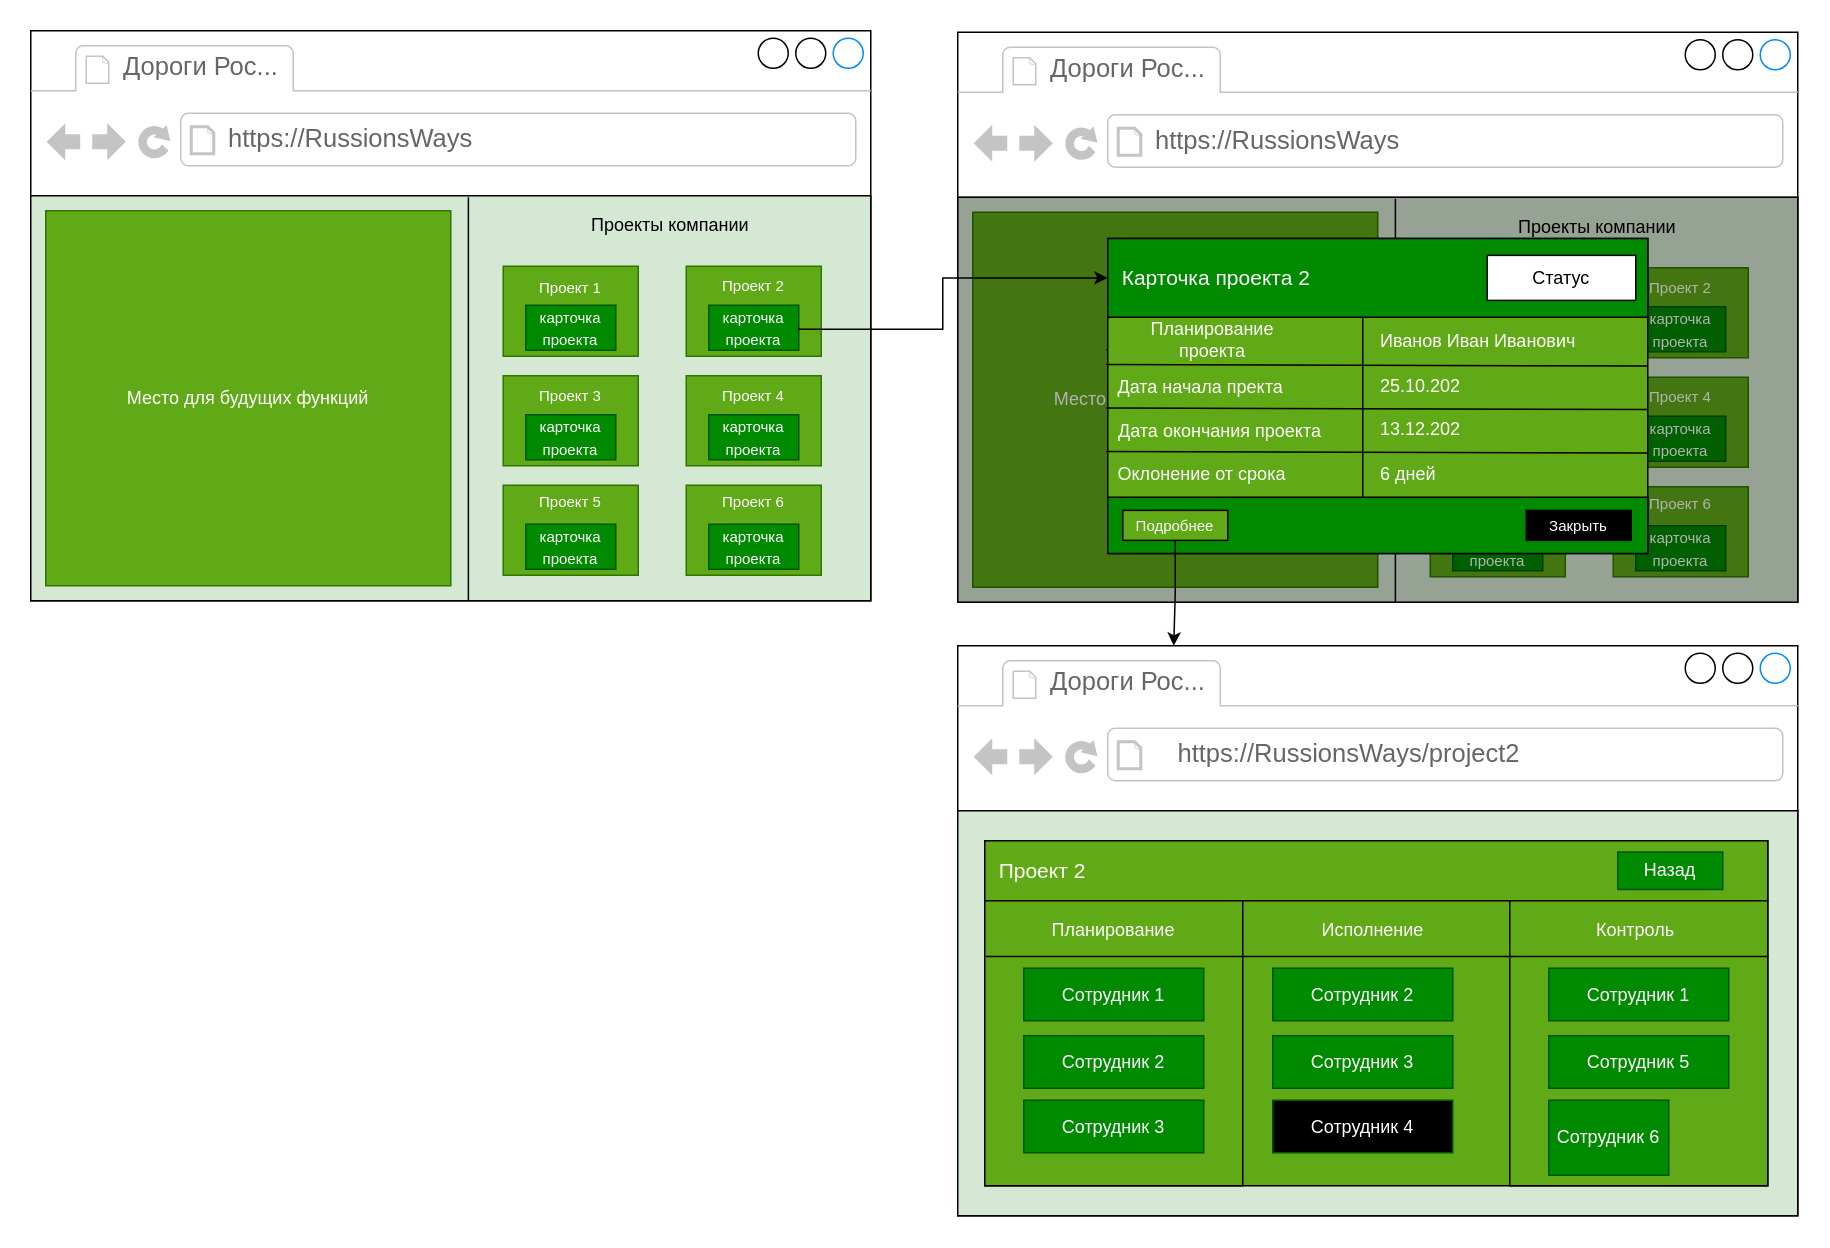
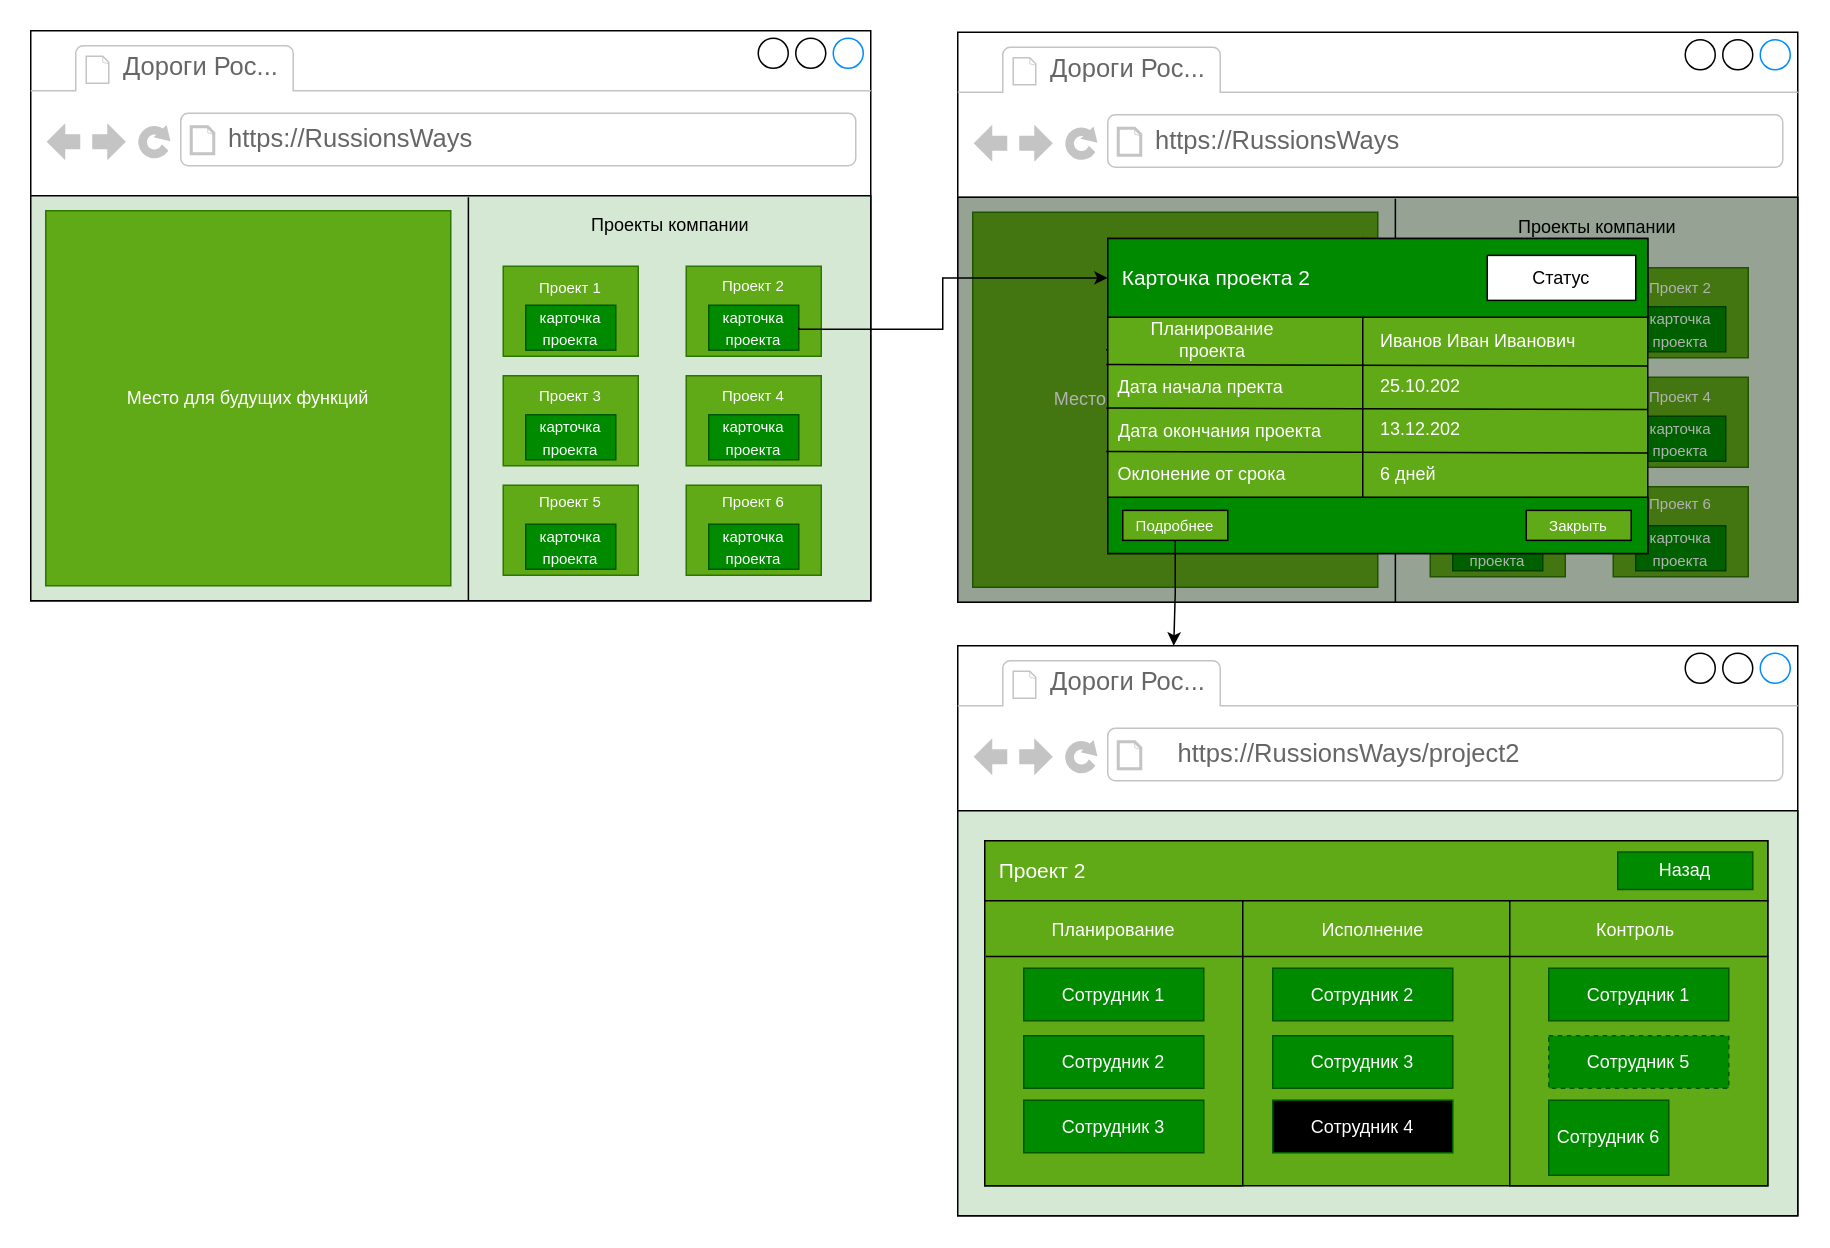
- <mxCell id="64" value="&lt;font style=&quot;font-size: 10px;&quot;&gt;Закрыть&lt;/font&gt;" style="rounded=0;whiteSpace=wrap;html=1;fillColor=#000000;fontColor=#ffffff;strokeColor=#000000;" vertex="1" parent="27"><mxGeometry x="379" y="318.75" width="70" height="20" as="geometry" /></mxCell>
+ <mxCell id="64" value="&lt;font style=&quot;font-size: 10px;&quot;&gt;Закрыть&lt;/font&gt;" style="rounded=0;whiteSpace=wrap;html=1;fillColor=#60a917;fontColor=#ffffff;strokeColor=#000000;" vertex="1" parent="27"><mxGeometry x="379" y="318.75" width="70" height="20" as="geometry" /></mxCell>
- <mxCell id="97" value="Назад" style="rounded=0;whiteSpace=wrap;html=1;fillColor=#008a00;fontColor=#ffffff;strokeColor=#005700;" vertex="1" parent="75"><mxGeometry x="440" y="137.5" width="70" height="25" as="geometry" /></mxCell>
+ <mxCell id="97" value="Назад" style="rounded=0;whiteSpace=wrap;html=1;fillColor=#008a00;fontColor=#ffffff;strokeColor=#005700;" vertex="1" parent="75"><mxGeometry x="440" y="137.5" width="90" height="25" as="geometry" /></mxCell>
- <mxCell id="95" value="Сотрудник 5" style="rounded=0;whiteSpace=wrap;html=1;fillColor=#008a00;fontColor=#ffffff;strokeColor=#005700;" vertex="1" parent="75"><mxGeometry x="394" y="260" width="120" height="35" as="geometry" /></mxCell>
+ <mxCell id="95" value="Сотрудник 5" style="rounded=0;whiteSpace=wrap;html=1;fillColor=#008a00;fontColor=#ffffff;strokeColor=#005700;dashed=1;" vertex="1" parent="75"><mxGeometry x="394" y="260" width="120" height="35" as="geometry" /></mxCell>
